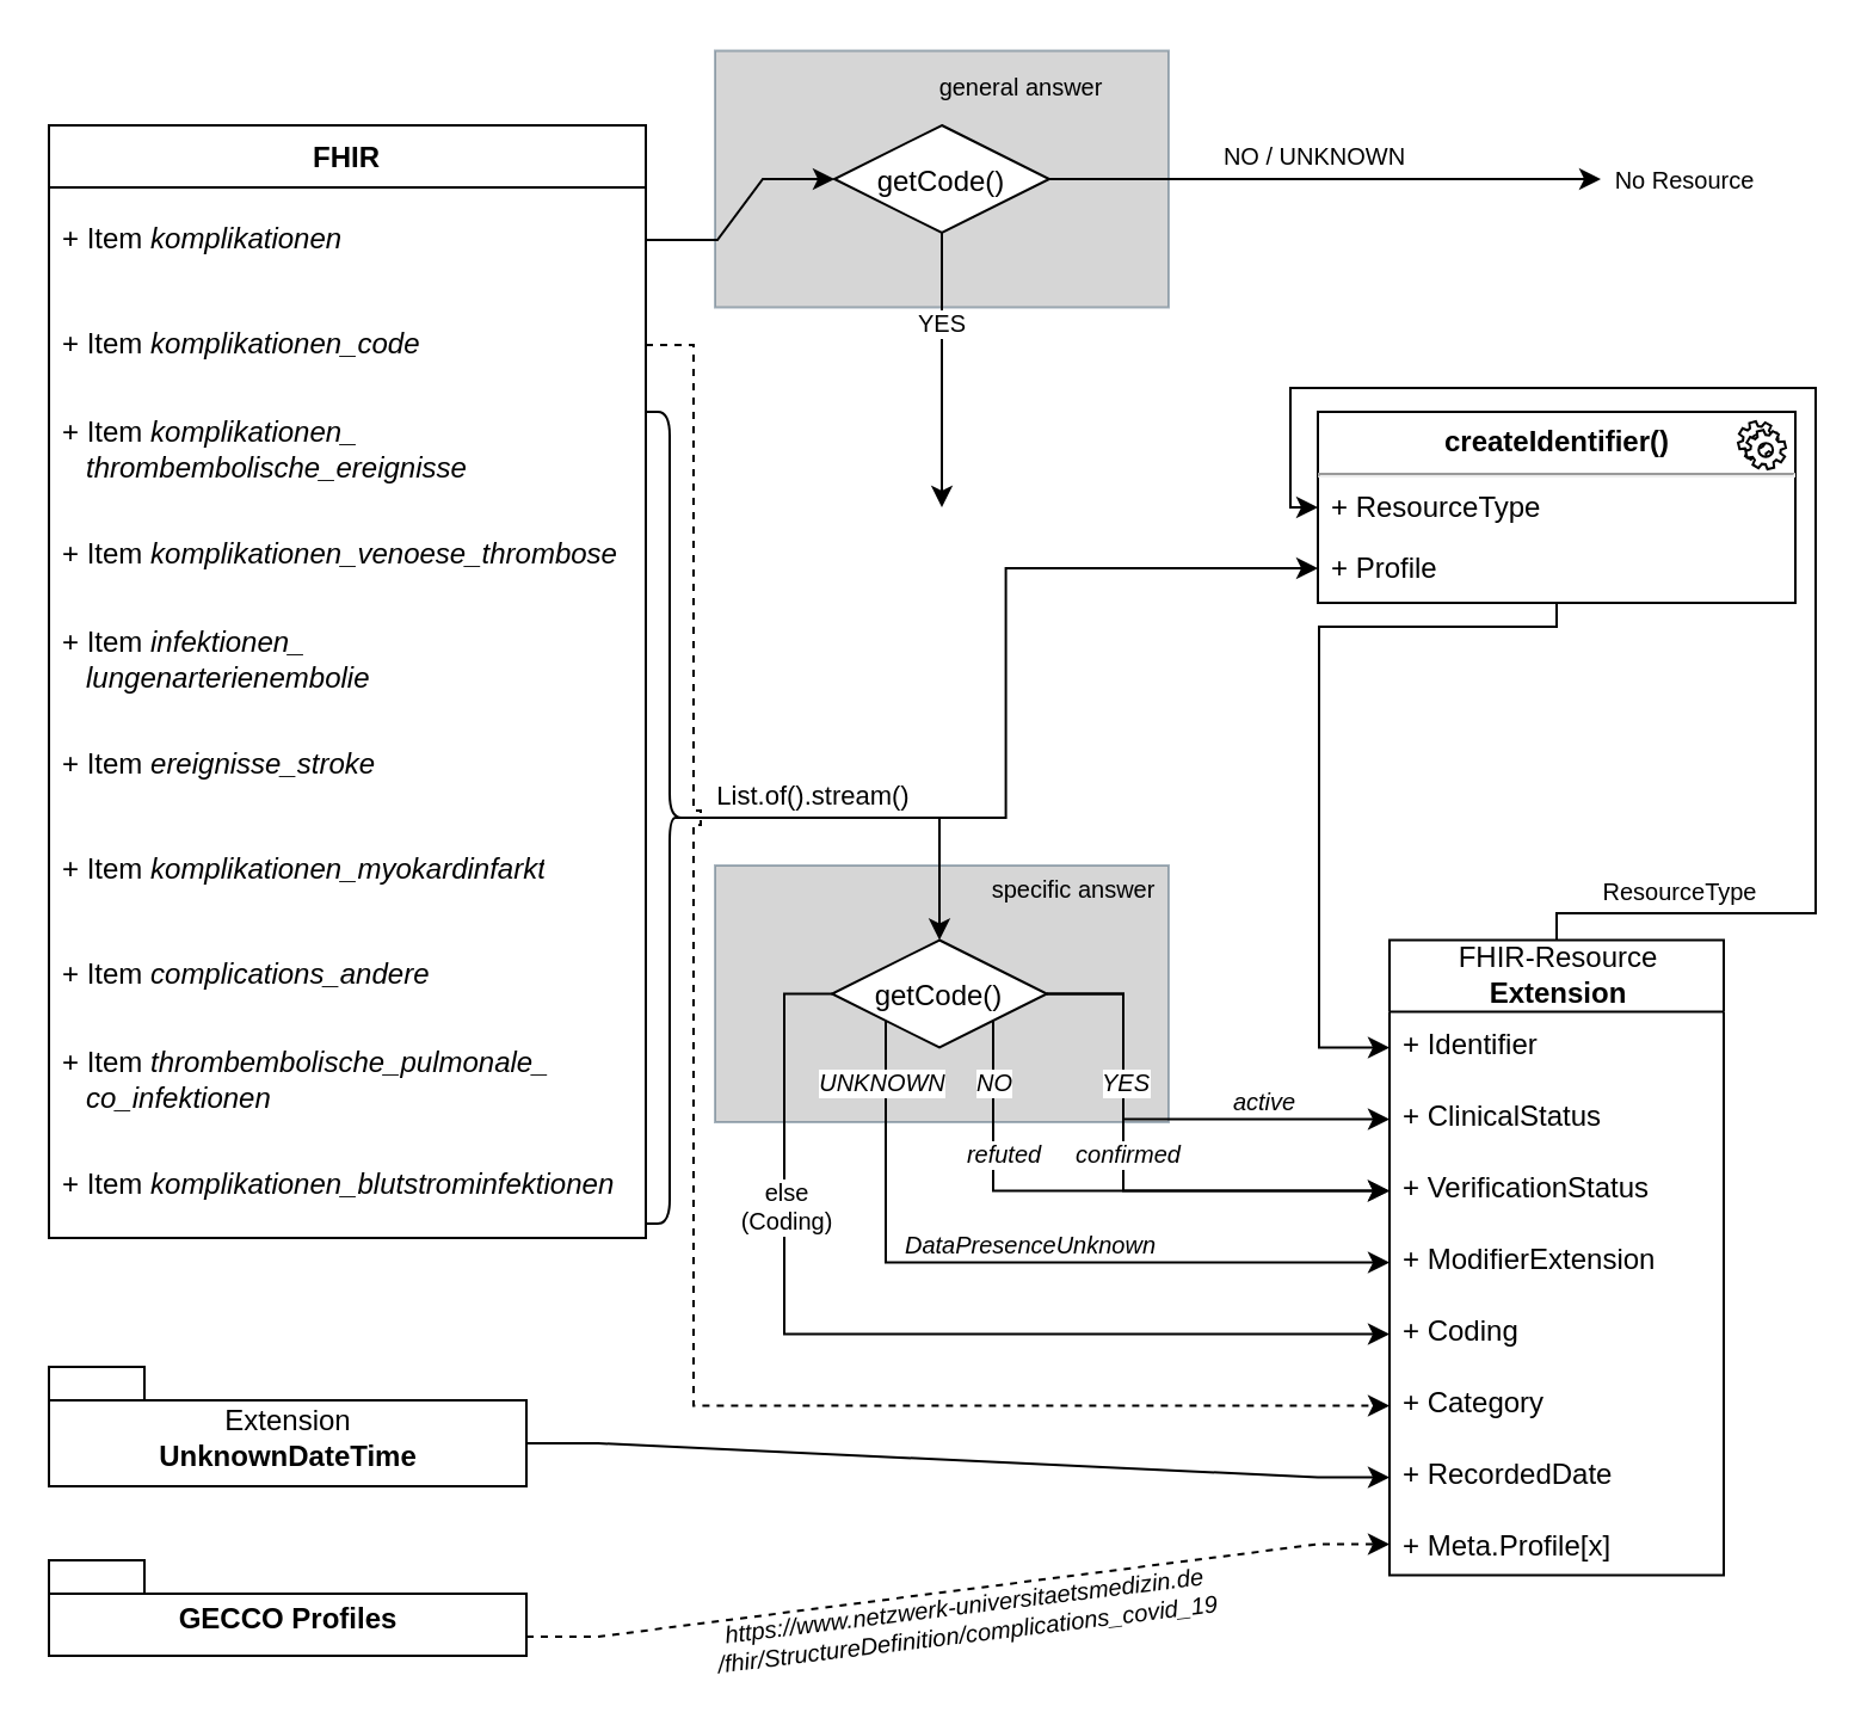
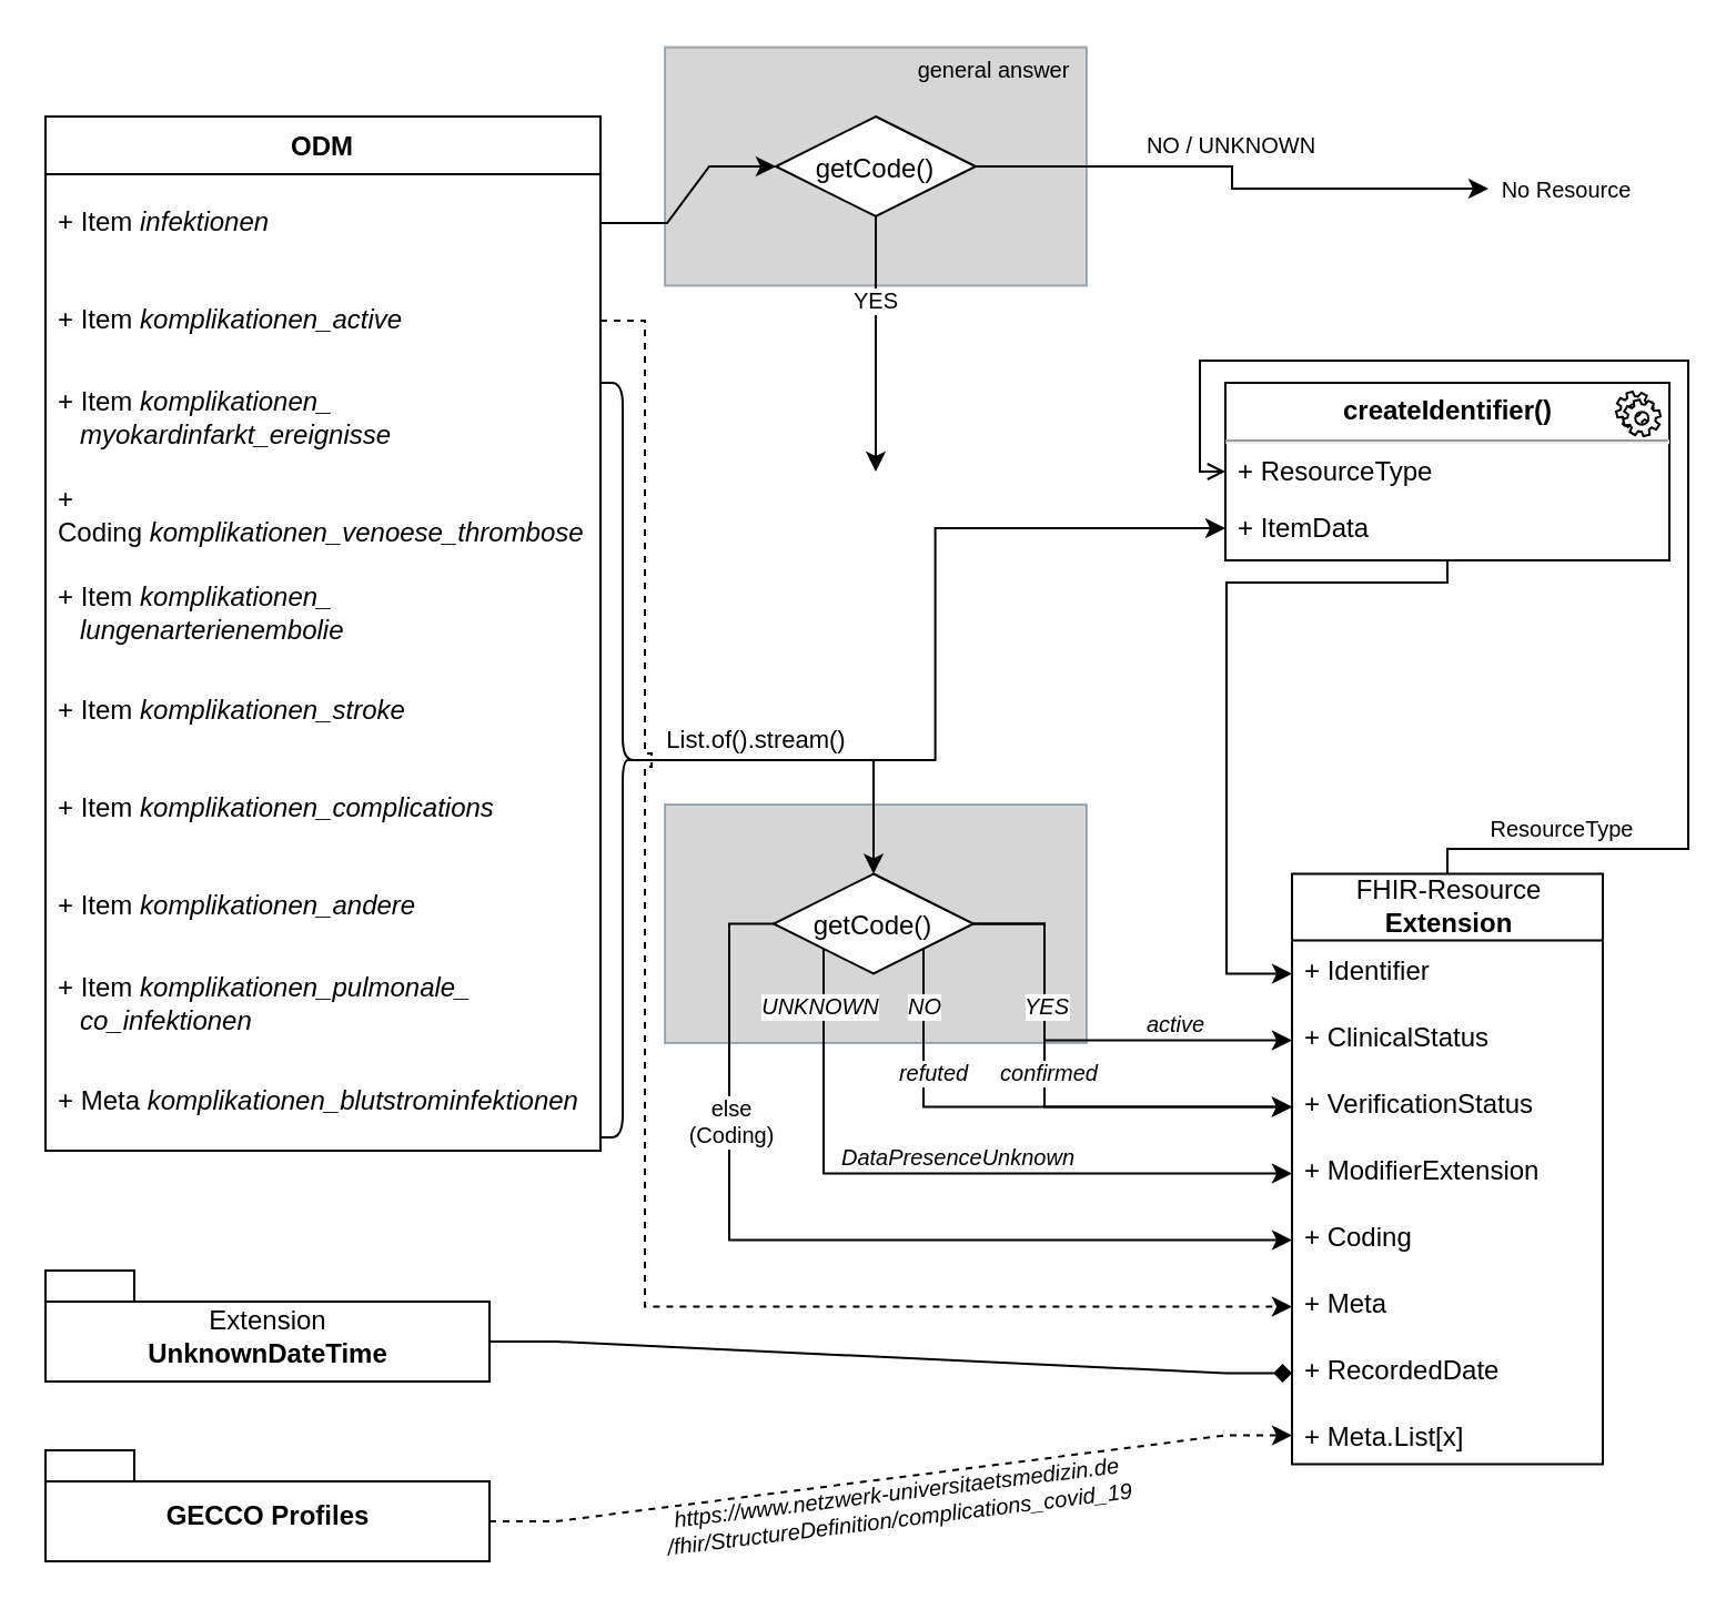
- <mxCell id="57" value="general answer" style="text;html=1;align=center;verticalAlign=middle;resizable=0;points=[];autosize=1;fontSize=10;fontFamily=Helvetica;fontColor=none;" parent="1" vertex="1"><mxGeometry x="386.5" y="25.75" width="80" height="20" as="geometry" /></mxCell>
+ <mxCell id="57" value="general answer" style="text;html=1;align=center;verticalAlign=middle;resizable=0;points=[];autosize=1;fontSize=10;fontFamily=Helvetica;fontColor=none;" parent="1" vertex="1"><mxGeometry x="406.5" y="20.75" width="80" height="20" as="geometry" /></mxCell>
- <mxCell id="21" value="FHIR" style="swimlane;fontStyle=1;childLayout=stackLayout;horizontal=1;startSize=26;fillColor=none;horizontalStack=0;resizeParent=1;resizeParentMax=0;resizeLast=0;collapsible=1;marginBottom=0;" parent="1" vertex="1"><mxGeometry x="20" y="52" width="250" height="466" as="geometry" /></mxCell>
+ <mxCell id="21" value="ODM" style="swimlane;fontStyle=1;childLayout=stackLayout;horizontal=1;startSize=26;fillColor=none;horizontalStack=0;resizeParent=1;resizeParentMax=0;resizeLast=0;collapsible=1;marginBottom=0;" parent="1" vertex="1"><mxGeometry x="20" y="52" width="250" height="466" as="geometry" /></mxCell>
- <mxCell id="56" value="No Resource" style="text;html=1;align=center;verticalAlign=middle;resizable=0;points=[];autosize=1;fontSize=10;fontFamily=Helvetica;fontColor=#000000;" parent="1" vertex="1"><mxGeometry x="670" y="64.5" width="70" height="20" as="geometry" /></mxCell>
+ <mxCell id="56" value="No Resource" style="text;html=1;align=center;verticalAlign=middle;resizable=0;points=[];autosize=1;fontSize=10;fontFamily=Helvetica;fontColor=#000000;" parent="1" vertex="1"><mxGeometry x="670" y="74.5" width="70" height="20" as="geometry" /></mxCell>
- <mxCell id="22" value="+ Item&amp;nbsp;&lt;i&gt;komplikationen&lt;/i&gt;" style="text;strokeColor=none;fillColor=none;align=left;verticalAlign=middle;spacingLeft=4;spacingRight=4;overflow=hidden;rotatable=0;points=[[0,0.5],[1,0.5]];portConstraint=eastwest;fontStyle=0;whiteSpace=wrap;html=1;" parent="21" vertex="1"><mxGeometry y="26" width="250" height="44" as="geometry" /></mxCell>
+ <mxCell id="22" value="+ Item&amp;nbsp;&lt;i&gt;infektionen&lt;/i&gt;" style="text;strokeColor=none;fillColor=none;align=left;verticalAlign=middle;spacingLeft=4;spacingRight=4;overflow=hidden;rotatable=0;points=[[0,0.5],[1,0.5]];portConstraint=eastwest;fontStyle=0;whiteSpace=wrap;html=1;" parent="21" vertex="1"><mxGeometry y="26" width="250" height="44" as="geometry" /></mxCell>
- <mxCell id="23" value="+ Item&amp;nbsp;&lt;i&gt;komplikationen_code&lt;/i&gt;" style="text;strokeColor=none;fillColor=none;align=left;verticalAlign=middle;spacingLeft=4;spacingRight=4;overflow=hidden;rotatable=0;points=[[0,0.5],[1,0.5]];portConstraint=eastwest;fontStyle=0;whiteSpace=wrap;html=1;" parent="21" vertex="1"><mxGeometry y="70" width="250" height="44" as="geometry" /></mxCell>
+ <mxCell id="23" value="+ Item&amp;nbsp;&lt;i&gt;komplikationen_active&lt;/i&gt;" style="text;strokeColor=none;fillColor=none;align=left;verticalAlign=middle;spacingLeft=4;spacingRight=4;overflow=hidden;rotatable=0;points=[[0,0.5],[1,0.5]];portConstraint=eastwest;fontStyle=0;whiteSpace=wrap;html=1;" parent="21" vertex="1"><mxGeometry y="70" width="250" height="44" as="geometry" /></mxCell>
- <mxCell id="24" value="+ Item &lt;i&gt;komplikationen_&lt;br&gt;&amp;nbsp; &amp;nbsp;thrombembolische_ereignisse&lt;/i&gt;" style="text;strokeColor=none;fillColor=none;align=left;verticalAlign=middle;spacingLeft=4;spacingRight=4;overflow=hidden;rotatable=0;points=[[0,0.5],[1,0.5]];portConstraint=eastwest;fontStyle=0;whiteSpace=wrap;html=1;" parent="21" vertex="1"><mxGeometry y="114" width="250" height="44" as="geometry" /></mxCell>
+ <mxCell id="24" value="+ Item &lt;i&gt;komplikationen_&lt;br&gt;&amp;nbsp; &amp;nbsp;myokardinfarkt_ereignisse&lt;/i&gt;" style="text;strokeColor=none;fillColor=none;align=left;verticalAlign=middle;spacingLeft=4;spacingRight=4;overflow=hidden;rotatable=0;points=[[0,0.5],[1,0.5]];portConstraint=eastwest;fontStyle=0;whiteSpace=wrap;html=1;" parent="21" vertex="1"><mxGeometry y="114" width="250" height="44" as="geometry" /></mxCell>
- <mxCell id="10" style="edgeStyle=orthogonalEdgeStyle;rounded=0;orthogonalLoop=1;jettySize=auto;html=1;exitX=0.5;exitY=0;exitDx=0;exitDy=0;entryX=0;entryY=0.5;entryDx=0;entryDy=0;" parent="1" source="12" target="7" edge="1"><mxGeometry relative="1" as="geometry"><mxPoint x="501.5" y="570.2" as="targetPoint" /><Array as="points"><mxPoint x="652" y="382" /><mxPoint x="760" y="382" /><mxPoint x="760" y="162" /><mxPoint x="540" y="162" /><mxPoint x="540" y="212" /></Array></mxGeometry></mxCell>
+ <mxCell id="10" style="edgeStyle=orthogonalEdgeStyle;rounded=0;orthogonalLoop=1;jettySize=auto;html=1;exitX=0.5;exitY=0;exitDx=0;exitDy=0;entryX=0;entryY=0.5;entryDx=0;entryDy=0;endArrow=open;" parent="1" source="12" target="7" edge="1"><mxGeometry relative="1" as="geometry"><mxPoint x="501.5" y="570.2" as="targetPoint" /><Array as="points"><mxPoint x="652" y="382" /><mxPoint x="760" y="382" /><mxPoint x="760" y="162" /><mxPoint x="540" y="162" /><mxPoint x="540" y="212" /></Array></mxGeometry></mxCell>
- <mxCell id="25" value="+ Item&amp;nbsp;&lt;i&gt;komplikationen_venoese_thrombose&lt;/i&gt;" style="text;strokeColor=none;fillColor=none;align=left;verticalAlign=middle;spacingLeft=4;spacingRight=4;overflow=hidden;rotatable=0;points=[[0,0.5],[1,0.5]];portConstraint=eastwest;fontStyle=0;whiteSpace=wrap;html=1;" parent="21" vertex="1"><mxGeometry y="158" width="250" height="44" as="geometry" /></mxCell>
+ <mxCell id="25" value="+ Coding&amp;nbsp;&lt;i&gt;komplikationen_venoese_thrombose&lt;/i&gt;" style="text;strokeColor=none;fillColor=none;align=left;verticalAlign=middle;spacingLeft=4;spacingRight=4;overflow=hidden;rotatable=0;points=[[0,0.5],[1,0.5]];portConstraint=eastwest;fontStyle=0;whiteSpace=wrap;html=1;" parent="21" vertex="1"><mxGeometry y="158" width="250" height="44" as="geometry" /></mxCell>
- <mxCell id="8" value="+ Profile" style="text;strokeColor=none;fillColor=none;align=left;verticalAlign=top;spacingLeft=4;spacingRight=4;overflow=hidden;rotatable=0;points=[[0,0.5],[1,0.5]];portConstraint=eastwest;" parent="1" vertex="1"><mxGeometry x="551.5" y="224" width="200" height="27" as="geometry" /></mxCell>
+ <mxCell id="8" value="+ ItemData" style="text;strokeColor=none;fillColor=none;align=left;verticalAlign=top;spacingLeft=4;spacingRight=4;overflow=hidden;rotatable=0;points=[[0,0.5],[1,0.5]];portConstraint=eastwest;" parent="1" vertex="1"><mxGeometry x="551.5" y="224" width="200" height="27" as="geometry" /></mxCell>
- <mxCell id="26" value="+ Item&amp;nbsp;&lt;i&gt;infektionen_&lt;br&gt;&amp;nbsp; &amp;nbsp;lungenarterienembolie&lt;/i&gt;" style="text;strokeColor=none;fillColor=none;align=left;verticalAlign=middle;spacingLeft=4;spacingRight=4;overflow=hidden;rotatable=0;points=[[0,0.5],[1,0.5]];portConstraint=eastwest;fontStyle=0;whiteSpace=wrap;html=1;" parent="21" vertex="1"><mxGeometry y="202" width="250" height="44" as="geometry" /></mxCell>
+ <mxCell id="26" value="+ Item&amp;nbsp;&lt;i&gt;komplikationen_&lt;br&gt;&amp;nbsp; &amp;nbsp;lungenarterienembolie&lt;/i&gt;" style="text;strokeColor=none;fillColor=none;align=left;verticalAlign=middle;spacingLeft=4;spacingRight=4;overflow=hidden;rotatable=0;points=[[0,0.5],[1,0.5]];portConstraint=eastwest;fontStyle=0;whiteSpace=wrap;html=1;" parent="21" vertex="1"><mxGeometry y="202" width="250" height="44" as="geometry" /></mxCell>
- <mxCell id="27" value="+ Item&amp;nbsp;&lt;i&gt;ereignisse_stroke&lt;/i&gt;" style="text;strokeColor=none;fillColor=none;align=left;verticalAlign=middle;spacingLeft=4;spacingRight=4;overflow=hidden;rotatable=0;points=[[0,0.5],[1,0.5]];portConstraint=eastwest;fontStyle=0;whiteSpace=wrap;html=1;" parent="21" vertex="1"><mxGeometry y="246" width="250" height="44" as="geometry" /></mxCell>
+ <mxCell id="27" value="+ Item&amp;nbsp;&lt;i&gt;komplikationen_stroke&lt;/i&gt;" style="text;strokeColor=none;fillColor=none;align=left;verticalAlign=middle;spacingLeft=4;spacingRight=4;overflow=hidden;rotatable=0;points=[[0,0.5],[1,0.5]];portConstraint=eastwest;fontStyle=0;whiteSpace=wrap;html=1;" parent="21" vertex="1"><mxGeometry y="246" width="250" height="44" as="geometry" /></mxCell>
- <mxCell id="28" value="+ Item&amp;nbsp;&lt;i&gt;komplikationen_myokardinfarkt&lt;/i&gt;" style="text;strokeColor=none;fillColor=none;align=left;verticalAlign=middle;spacingLeft=4;spacingRight=4;overflow=hidden;rotatable=0;points=[[0,0.5],[1,0.5]];portConstraint=eastwest;fontStyle=0;whiteSpace=wrap;html=1;" parent="21" vertex="1"><mxGeometry y="290" width="250" height="44" as="geometry" /></mxCell>
+ <mxCell id="28" value="+ Item&amp;nbsp;&lt;i&gt;komplikationen_complications&lt;/i&gt;" style="text;strokeColor=none;fillColor=none;align=left;verticalAlign=middle;spacingLeft=4;spacingRight=4;overflow=hidden;rotatable=0;points=[[0,0.5],[1,0.5]];portConstraint=eastwest;fontStyle=0;whiteSpace=wrap;html=1;" parent="21" vertex="1"><mxGeometry y="290" width="250" height="44" as="geometry" /></mxCell>
- <mxCell id="4" value="specific answer" style="text;html=1;align=center;verticalAlign=middle;resizable=0;points=[];autosize=1;fontSize=10;fontFamily=Helvetica;fontColor=none;" parent="2" vertex="1"><mxGeometry x="110" width="80" height="20" as="geometry" /></mxCell>
- <mxCell id="29" value="+ Item&amp;nbsp;&lt;i&gt;complications_andere&lt;/i&gt;" style="text;strokeColor=none;fillColor=none;align=left;verticalAlign=middle;spacingLeft=4;spacingRight=4;overflow=hidden;rotatable=0;points=[[0,0.5],[1,0.5]];portConstraint=eastwest;fontStyle=0;whiteSpace=wrap;html=1;" parent="21" vertex="1"><mxGeometry y="334" width="250" height="44" as="geometry" /></mxCell>
+ <mxCell id="29" value="+ Item&amp;nbsp;&lt;i&gt;komplikationen_andere&lt;/i&gt;" style="text;strokeColor=none;fillColor=none;align=left;verticalAlign=middle;spacingLeft=4;spacingRight=4;overflow=hidden;rotatable=0;points=[[0,0.5],[1,0.5]];portConstraint=eastwest;fontStyle=0;whiteSpace=wrap;html=1;" parent="21" vertex="1"><mxGeometry y="334" width="250" height="44" as="geometry" /></mxCell>
- <mxCell id="30" value="+ Item&amp;nbsp;&lt;i&gt;thrombembolische_pulmonale_&lt;br&gt;&amp;nbsp; &amp;nbsp;co_infektionen&lt;/i&gt;" style="text;strokeColor=none;fillColor=none;align=left;verticalAlign=middle;spacingLeft=4;spacingRight=4;overflow=hidden;rotatable=0;points=[[0,0.5],[1,0.5]];portConstraint=eastwest;fontStyle=0;whiteSpace=wrap;html=1;" parent="21" vertex="1"><mxGeometry y="378" width="250" height="44" as="geometry" /></mxCell>
+ <mxCell id="30" value="+ Item&amp;nbsp;&lt;i&gt;komplikationen_pulmonale_&lt;br&gt;&amp;nbsp; &amp;nbsp;co_infektionen&lt;/i&gt;" style="text;strokeColor=none;fillColor=none;align=left;verticalAlign=middle;spacingLeft=4;spacingRight=4;overflow=hidden;rotatable=0;points=[[0,0.5],[1,0.5]];portConstraint=eastwest;fontStyle=0;whiteSpace=wrap;html=1;" parent="21" vertex="1"><mxGeometry y="378" width="250" height="44" as="geometry" /></mxCell>
- <mxCell id="31" value="+ Item&amp;nbsp;&lt;i&gt;komplikationen_blutstrominfektionen&lt;/i&gt;" style="text;strokeColor=none;fillColor=none;align=left;verticalAlign=middle;spacingLeft=4;spacingRight=4;overflow=hidden;rotatable=0;points=[[0,0.5],[1,0.5]];portConstraint=eastwest;fontStyle=0;whiteSpace=wrap;html=1;" parent="21" vertex="1"><mxGeometry y="422" width="250" height="44" as="geometry" /></mxCell>
+ <mxCell id="31" value="+ Meta&amp;nbsp;&lt;i&gt;komplikationen_blutstrominfektionen&lt;/i&gt;" style="text;strokeColor=none;fillColor=none;align=left;verticalAlign=middle;spacingLeft=4;spacingRight=4;overflow=hidden;rotatable=0;points=[[0,0.5],[1,0.5]];portConstraint=eastwest;fontStyle=0;whiteSpace=wrap;html=1;" parent="21" vertex="1"><mxGeometry y="422" width="250" height="44" as="geometry" /></mxCell>
- <mxCell id="18" value="+ Category" style="text;strokeColor=none;fillColor=none;align=left;verticalAlign=top;spacingLeft=4;spacingRight=4;overflow=hidden;rotatable=0;points=[[0,0.5],[1,0.5]];portConstraint=eastwest;" parent="12" vertex="1"><mxGeometry y="180" width="140" height="30" as="geometry" /></mxCell>
+ <mxCell id="18" value="+ Meta" style="text;strokeColor=none;fillColor=none;align=left;verticalAlign=top;spacingLeft=4;spacingRight=4;overflow=hidden;rotatable=0;points=[[0,0.5],[1,0.5]];portConstraint=eastwest;" parent="12" vertex="1"><mxGeometry y="180" width="140" height="30" as="geometry" /></mxCell>
- <mxCell id="32" style="edgeStyle=entityRelationEdgeStyle;rounded=0;orthogonalLoop=1;jettySize=auto;html=1;exitX=0;exitY=0;exitDx=200;exitDy=32;exitPerimeter=0;" parent="1" source="33" target="19" edge="1"><mxGeometry relative="1" as="geometry" /></mxCell>
+ <mxCell id="32" style="edgeStyle=entityRelationEdgeStyle;rounded=0;orthogonalLoop=1;jettySize=auto;html=1;exitX=0;exitY=0;exitDx=200;exitDy=32;exitPerimeter=0;endArrow=diamond;" parent="1" source="33" target="19" edge="1"><mxGeometry relative="1" as="geometry" /></mxCell>
- <mxCell id="20" value="+ Meta.Profile[x]" style="text;strokeColor=none;fillColor=none;align=left;verticalAlign=top;spacingLeft=4;spacingRight=4;overflow=hidden;rotatable=0;points=[[0,0.5],[1,0.5]];portConstraint=eastwest;" parent="12" vertex="1"><mxGeometry y="240" width="140" height="26" as="geometry" /></mxCell>
+ <mxCell id="20" value="+ Meta.List[x]" style="text;strokeColor=none;fillColor=none;align=left;verticalAlign=top;spacingLeft=4;spacingRight=4;overflow=hidden;rotatable=0;points=[[0,0.5],[1,0.5]];portConstraint=eastwest;" parent="12" vertex="1"><mxGeometry y="240" width="140" height="26" as="geometry" /></mxCell>
- <mxCell id="36" value="GECCO Profiles" style="shape=folder;fontStyle=1;spacingTop=10;tabWidth=40;tabHeight=14;tabPosition=left;html=1;" parent="1" vertex="1"><mxGeometry x="20" y="653" width="200" height="40" as="geometry" /></mxCell>
+ <mxCell id="36" value="GECCO Profiles" style="shape=folder;fontStyle=1;spacingTop=10;tabWidth=40;tabHeight=14;tabPosition=left;html=1;" parent="1" vertex="1"><mxGeometry x="20" y="653" width="200" height="50" as="geometry" /></mxCell>
